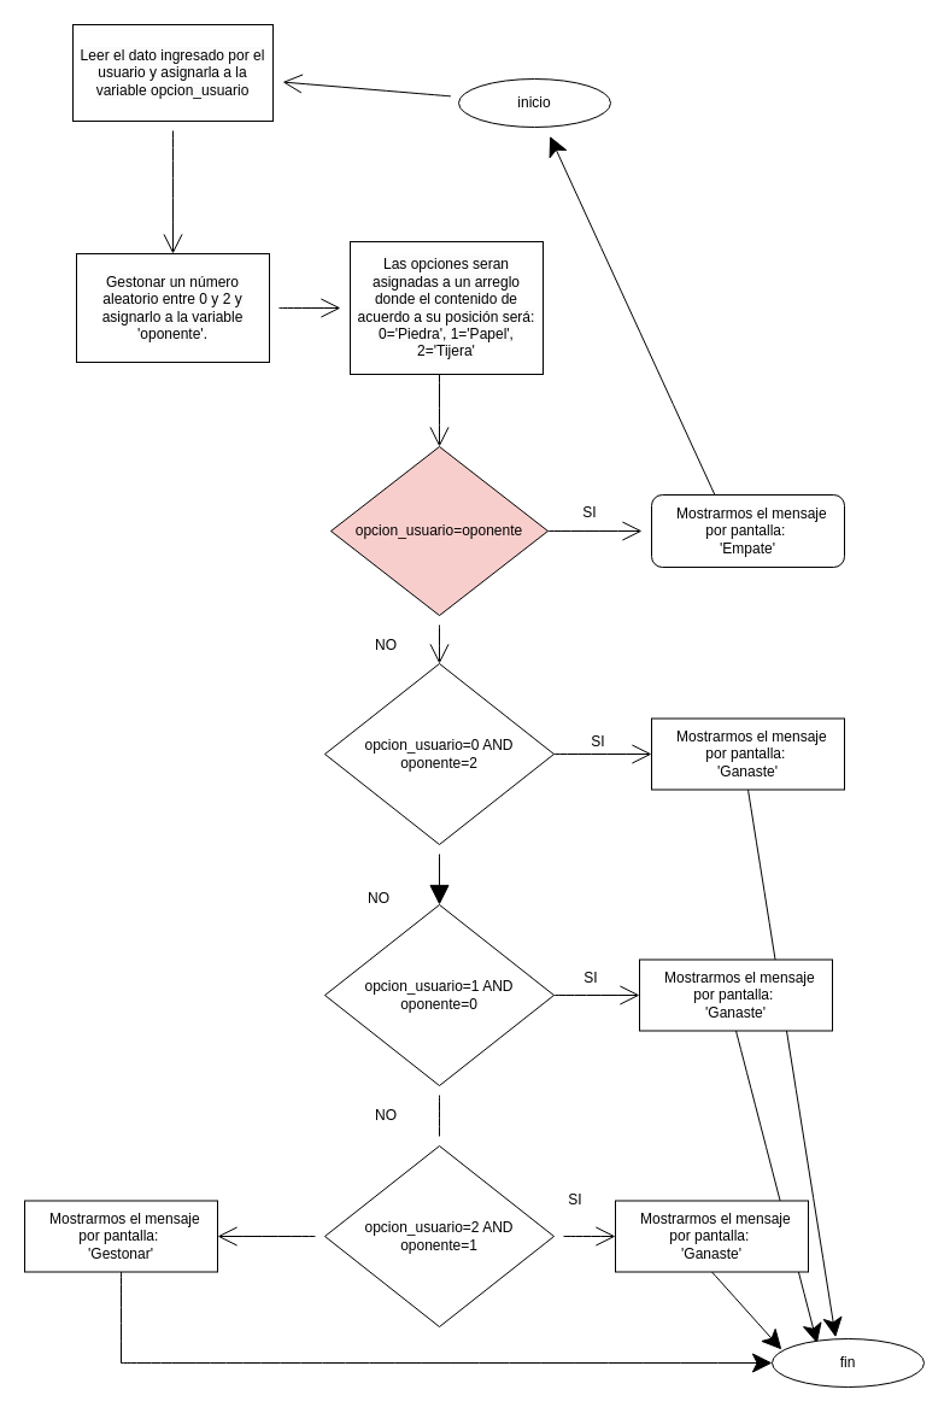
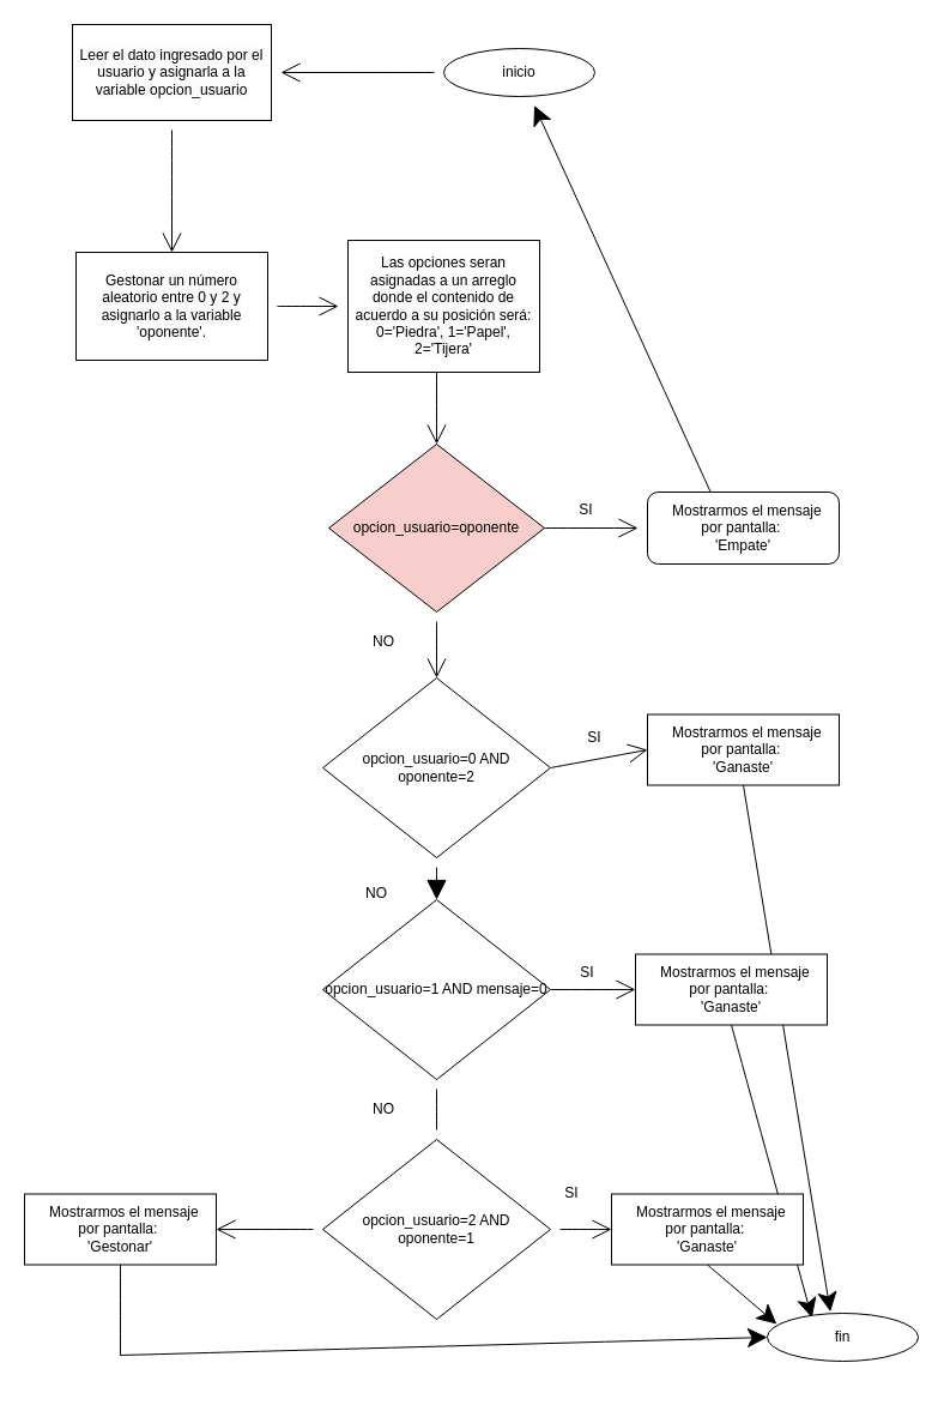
- <mxCell id="6" value="inicio" style="ellipse;whiteSpace=wrap;html=1;" vertex="1" parent="1"><mxGeometry x="380" y="65" width="126" height="40" as="geometry" /></mxCell>
+ <mxCell id="6" value="inicio" style="ellipse;whiteSpace=wrap;html=1;" vertex="1" parent="1"><mxGeometry x="370" y="40" width="126" height="40" as="geometry" /></mxCell>
- <mxCell id="17" value="opcion_usuario=0 AND oponente=2" style="rhombus;whiteSpace=wrap;html=1;" vertex="1" parent="1"><mxGeometry x="269" y="550" width="190" height="150" as="geometry" /></mxCell>
+ <mxCell id="17" value="opcion_usuario=0 AND oponente=2" style="rhombus;whiteSpace=wrap;html=1;" vertex="1" parent="1"><mxGeometry x="269" y="565" width="190" height="150" as="geometry" /></mxCell>
- <mxCell id="22" value="opcion_usuario=1 AND oponente=0" style="rhombus;whiteSpace=wrap;html=1;" vertex="1" parent="1"><mxGeometry x="269" y="750" width="190" height="150" as="geometry" /></mxCell>
+ <mxCell id="22" value="opcion_usuario=1 AND mensaje=0" style="rhombus;whiteSpace=wrap;html=1;" vertex="1" parent="1"><mxGeometry x="269" y="750" width="190" height="150" as="geometry" /></mxCell>
- <mxCell id="36" value="fin" style="ellipse;whiteSpace=wrap;html=1;" vertex="1" parent="1"><mxGeometry x="640" y="1110" width="126" height="40" as="geometry" /></mxCell>
+ <mxCell id="36" value="fin" style="ellipse;whiteSpace=wrap;html=1;" vertex="1" parent="1"><mxGeometry x="640" y="1095" width="126" height="40" as="geometry" /></mxCell>
